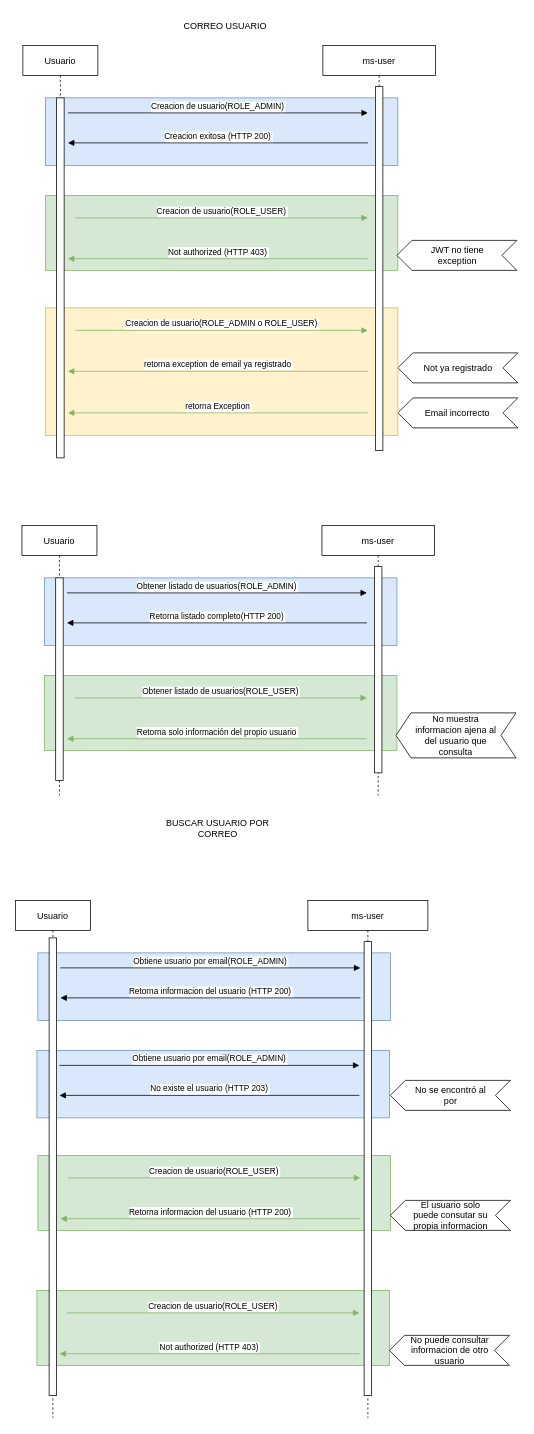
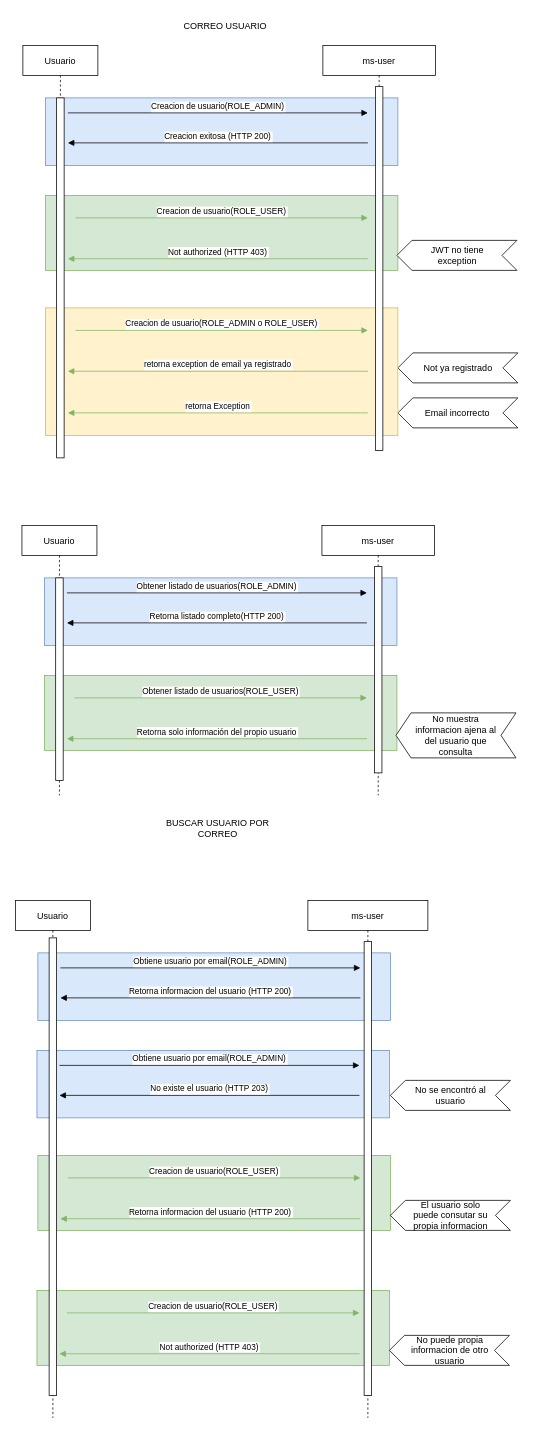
- <mxCell id="52" value="No se encontró al por" style="text;html=1;strokeColor=none;fillColor=none;align=center;verticalAlign=middle;whiteSpace=wrap;rounded=0;" parent="1" vertex="1"><mxGeometry x="543.75" y="1445" width="112.5" height="30" as="geometry" /></mxCell>
+ <mxCell id="52" value="No se encontró al usuario" style="text;html=1;strokeColor=none;fillColor=none;align=center;verticalAlign=middle;whiteSpace=wrap;rounded=0;" parent="1" vertex="1"><mxGeometry x="543.75" y="1445" width="112.5" height="30" as="geometry" /></mxCell>
- <mxCell id="55" value="No puede consultar informacion de otro usuario" style="text;html=1;strokeColor=none;fillColor=none;align=center;verticalAlign=middle;whiteSpace=wrap;rounded=0;" parent="1" vertex="1"><mxGeometry x="542.5" y="1785" width="112.5" height="30" as="geometry" /></mxCell>
+ <mxCell id="55" value="No puede propia informacion de otro usuario" style="text;html=1;strokeColor=none;fillColor=none;align=center;verticalAlign=middle;whiteSpace=wrap;rounded=0;" parent="1" vertex="1"><mxGeometry x="542.5" y="1785" width="112.5" height="30" as="geometry" /></mxCell>
